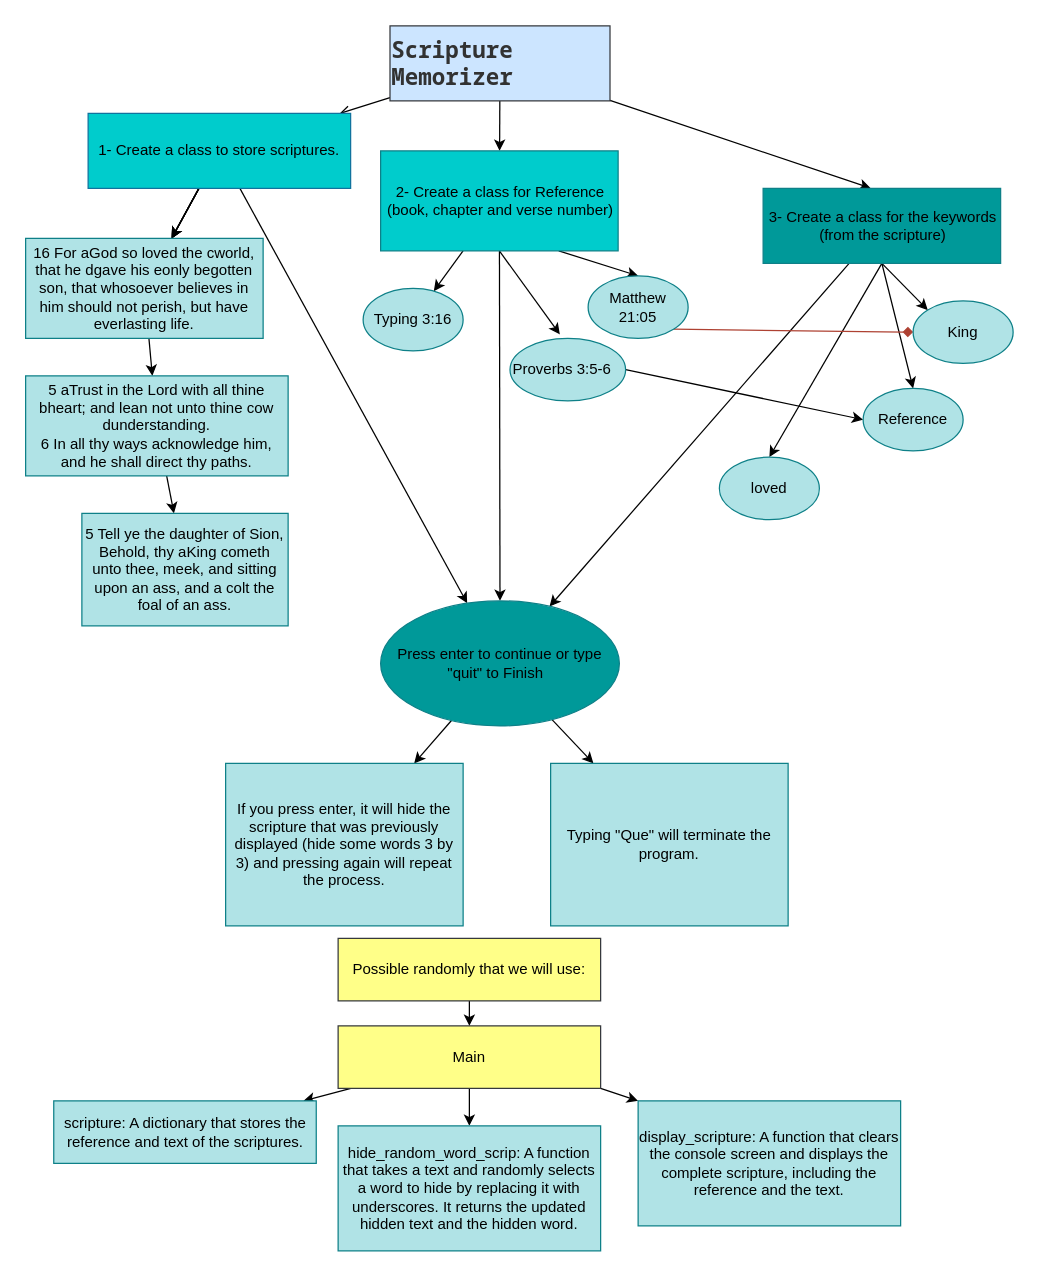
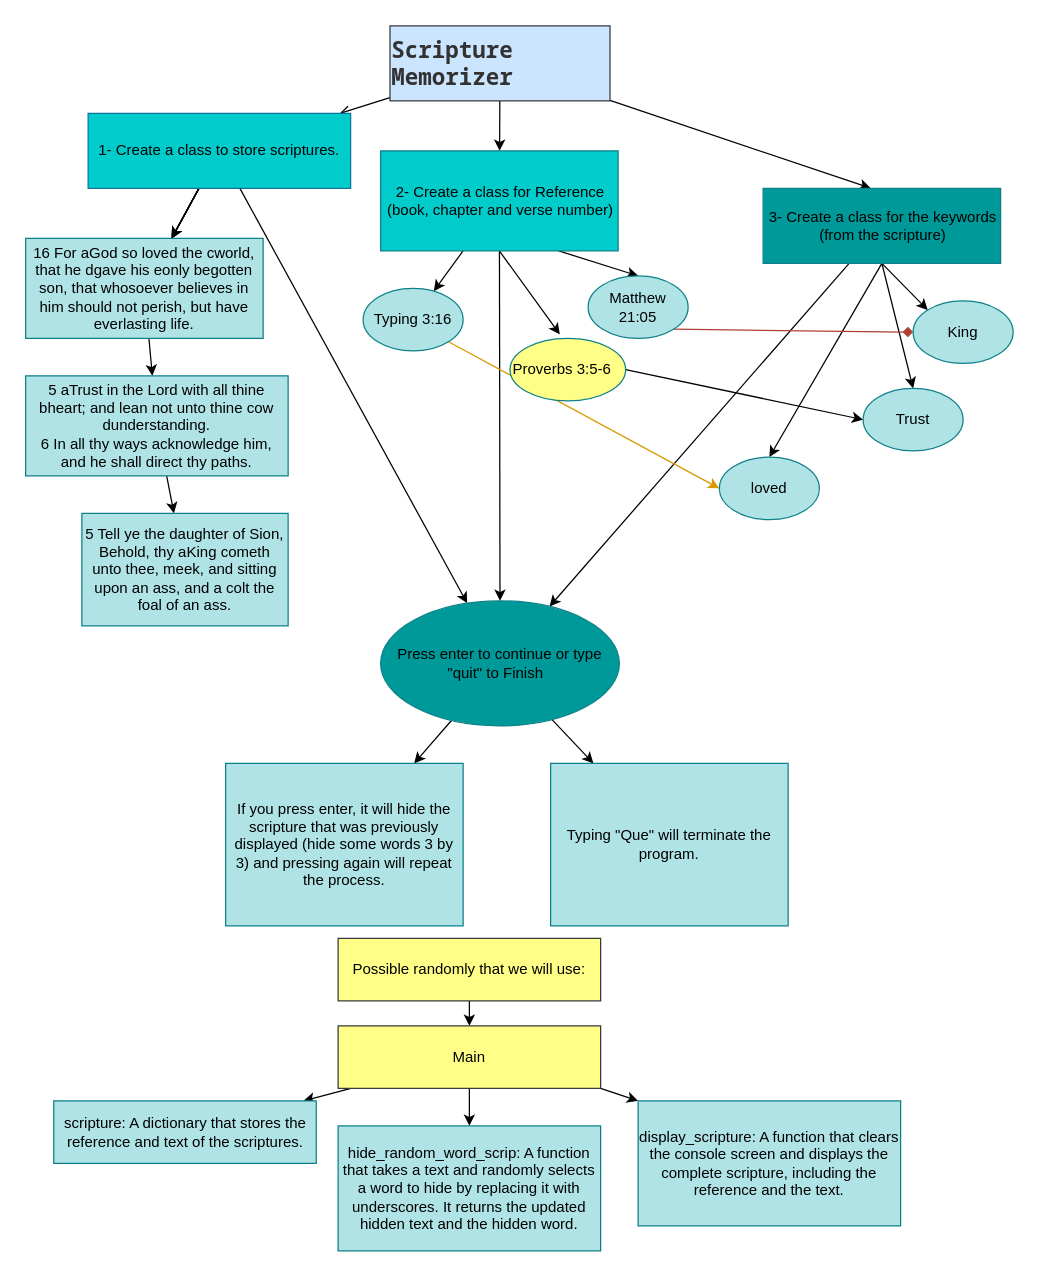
- <mxCell id="37" value="&lt;font color=&quot;#000000&quot;&gt;Proverbs 3:5-6&lt;/font&gt;" style="ellipse;whiteSpace=wrap;html=1;align=left;fillColor=#b0e3e6;strokeColor=#0e8088;rounded=0;" vertex="1" parent="1"><mxGeometry x="407.5" y="270" width="92.5" height="50" as="geometry" /></mxCell>
+ <mxCell id="37" value="&lt;font color=&quot;#000000&quot;&gt;Proverbs 3:5-6&lt;/font&gt;" style="ellipse;whiteSpace=wrap;html=1;align=left;fillColor=#ffff88;strokeColor=#0e8088;rounded=0;" vertex="1" parent="1"><mxGeometry x="407.5" y="270" width="92.5" height="50" as="geometry" /></mxCell>
- <mxCell id="40" value="&lt;font color=&quot;#000000&quot;&gt;Reference&lt;/font&gt;" style="ellipse;whiteSpace=wrap;html=1;align=center;fillColor=#b0e3e6;strokeColor=#0e8088;rounded=0;" vertex="1" parent="1"><mxGeometry x="690" y="310" width="80" height="50" as="geometry" /></mxCell>
+ <mxCell id="40" value="&lt;font color=&quot;#000000&quot;&gt;Trust&lt;/font&gt;" style="ellipse;whiteSpace=wrap;html=1;align=center;fillColor=#b0e3e6;strokeColor=#0e8088;rounded=0;" vertex="1" parent="1"><mxGeometry x="690" y="310" width="80" height="50" as="geometry" /></mxCell>
+ <mxCell id="32" style="edgeStyle=none;html=1;exitX=1;exitY=1;exitDx=0;exitDy=0;entryX=0;entryY=0.5;entryDx=0;entryDy=0;fontColor=#000000;fillColor=#ffcd28;gradientColor=#ffa500;strokeColor=#d79b00;" edge="1" parent="1" source="33" target="38"><mxGeometry relative="1" as="geometry" /></mxCell>
